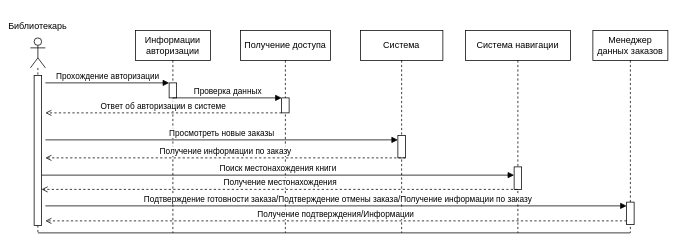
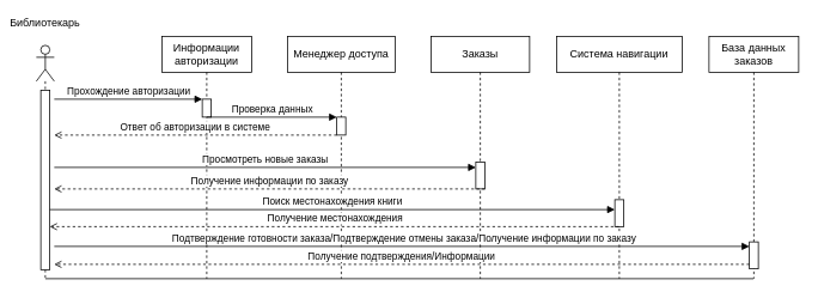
- <mxCell id="4" value="Библиотекарь" style="text;html=1;align=center;verticalAlign=middle;whiteSpace=wrap;rounded=0;" parent="1" vertex="1"><mxGeometry x="20" y="20" width="60" height="30" as="geometry" /></mxCell>
+ <mxCell id="4" value="Библиотекарь" style="text;html=1;align=center;verticalAlign=middle;whiteSpace=wrap;rounded=0;" parent="1" vertex="1"><mxGeometry x="20" y="10" width="60" height="30" as="geometry" /></mxCell>
- <mxCell id="7" value="Получение доступа" style="shape=umlLifeline;perimeter=lifelinePerimeter;whiteSpace=wrap;html=1;container=1;dropTarget=0;collapsible=0;recursiveResize=0;outlineConnect=0;portConstraint=eastwest;newEdgeStyle={&quot;curved&quot;:0,&quot;rounded&quot;:0};" parent="1" vertex="1"><mxGeometry x="320" y="40" width="120" height="270" as="geometry" /></mxCell>
+ <mxCell id="7" value="Менеджер доступа" style="shape=umlLifeline;perimeter=lifelinePerimeter;whiteSpace=wrap;html=1;container=1;dropTarget=0;collapsible=0;recursiveResize=0;outlineConnect=0;portConstraint=eastwest;newEdgeStyle={&quot;curved&quot;:0,&quot;rounded&quot;:0};" parent="1" vertex="1"><mxGeometry x="320" y="40" width="120" height="270" as="geometry" /></mxCell>
- <mxCell id="9" value="Система" style="shape=umlLifeline;perimeter=lifelinePerimeter;whiteSpace=wrap;html=1;container=1;dropTarget=0;collapsible=0;recursiveResize=0;outlineConnect=0;portConstraint=eastwest;newEdgeStyle={&quot;curved&quot;:0,&quot;rounded&quot;:0};" parent="1" vertex="1"><mxGeometry x="480" y="40" width="110" height="270" as="geometry" /></mxCell>
+ <mxCell id="9" value="Заказы" style="shape=umlLifeline;perimeter=lifelinePerimeter;whiteSpace=wrap;html=1;container=1;dropTarget=0;collapsible=0;recursiveResize=0;outlineConnect=0;portConstraint=eastwest;newEdgeStyle={&quot;curved&quot;:0,&quot;rounded&quot;:0};" parent="1" vertex="1"><mxGeometry x="480" y="40" width="110" height="270" as="geometry" /></mxCell>
- <mxCell id="13" value="Менеджер данных заказов" style="shape=umlLifeline;perimeter=lifelinePerimeter;whiteSpace=wrap;html=1;container=1;dropTarget=0;collapsible=0;recursiveResize=0;outlineConnect=0;portConstraint=eastwest;newEdgeStyle={&quot;curved&quot;:0,&quot;rounded&quot;:0};" parent="1" vertex="1"><mxGeometry x="790" y="40" width="100" height="270" as="geometry" /></mxCell>
+ <mxCell id="13" value="База данных заказов" style="shape=umlLifeline;perimeter=lifelinePerimeter;whiteSpace=wrap;html=1;container=1;dropTarget=0;collapsible=0;recursiveResize=0;outlineConnect=0;portConstraint=eastwest;newEdgeStyle={&quot;curved&quot;:0,&quot;rounded&quot;:0};" parent="1" vertex="1"><mxGeometry x="790" y="40" width="100" height="270" as="geometry" /></mxCell>
